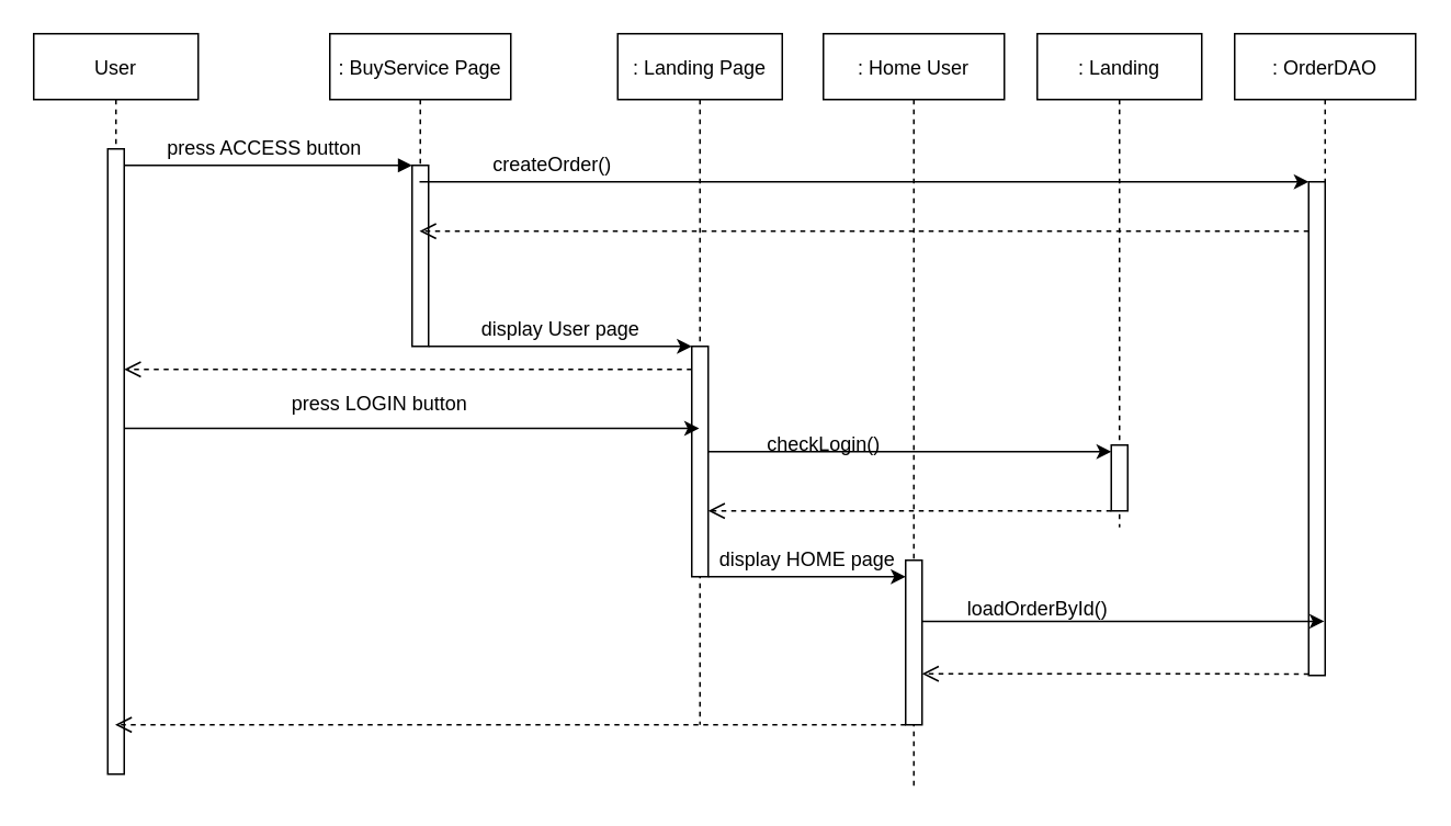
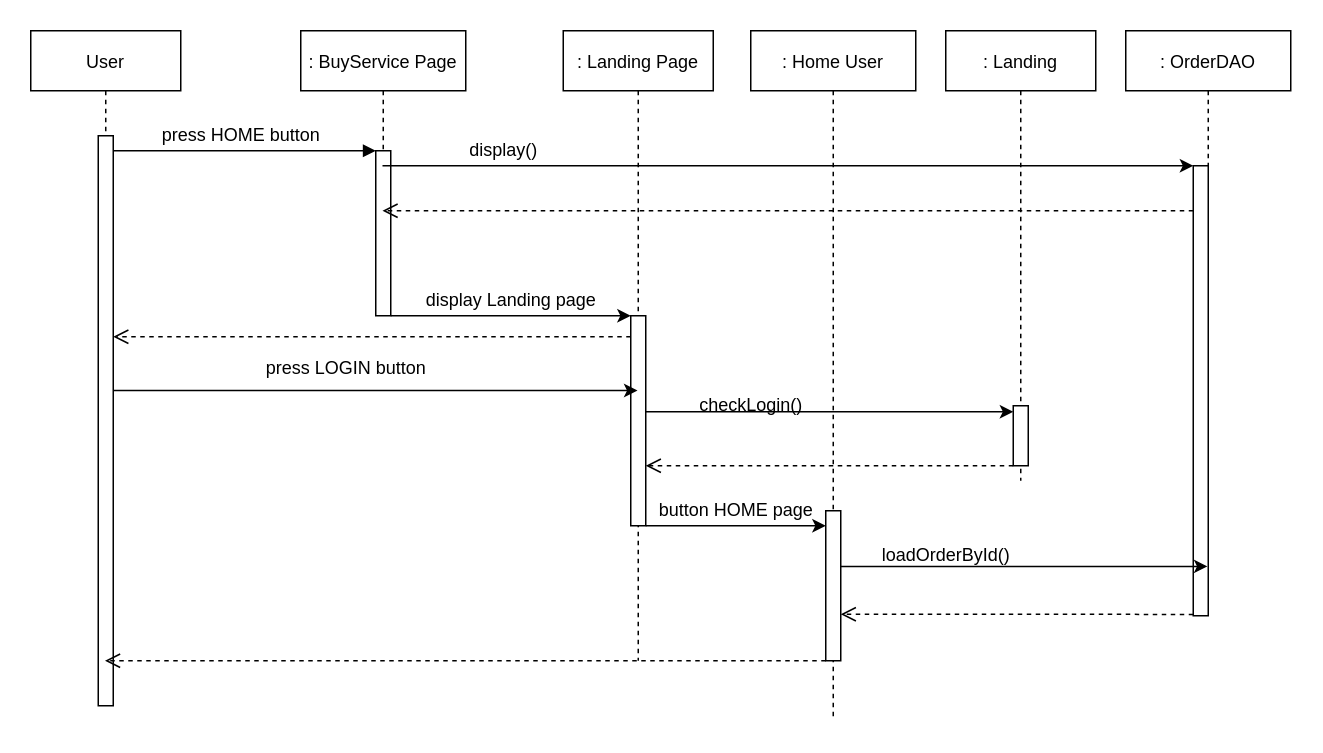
- <mxCell id="7" value="press ACCESS button" style="text;html=1;align=center;verticalAlign=middle;resizable=0;points=[];autosize=1;strokeColor=none;fillColor=none;" vertex="1" parent="1"><mxGeometry x="95" y="80" width="130" height="20" as="geometry" /></mxCell>
+ <mxCell id="7" value="press HOME button" style="text;html=1;align=center;verticalAlign=middle;resizable=0;points=[];autosize=1;strokeColor=none;fillColor=none;" vertex="1" parent="1"><mxGeometry x="95" y="80" width="130" height="20" as="geometry" /></mxCell>
- <mxCell id="11" value="createOrder()" style="text;html=1;align=center;verticalAlign=middle;resizable=0;points=[];autosize=1;strokeColor=none;fillColor=none;" vertex="1" parent="1"><mxGeometry x="290" y="90" width="90" height="20" as="geometry" /></mxCell>
+ <mxCell id="11" value="display()" style="text;html=1;align=center;verticalAlign=middle;resizable=0;points=[];autosize=1;strokeColor=none;fillColor=none;" vertex="1" parent="1"><mxGeometry x="290" y="90" width="90" height="20" as="geometry" /></mxCell>
- <mxCell id="16" value="display User page" style="text;html=1;align=center;verticalAlign=middle;resizable=0;points=[];autosize=1;strokeColor=none;fillColor=none;" vertex="1" parent="1"><mxGeometry x="275" y="190" width="130" height="20" as="geometry" /></mxCell>
+ <mxCell id="16" value="display Landing page" style="text;html=1;align=center;verticalAlign=middle;resizable=0;points=[];autosize=1;strokeColor=none;fillColor=none;" vertex="1" parent="1"><mxGeometry x="275" y="190" width="130" height="20" as="geometry" /></mxCell>
- <mxCell id="28" value="display HOME page" style="text;html=1;align=center;verticalAlign=middle;resizable=0;points=[];autosize=1;strokeColor=none;fillColor=none;" vertex="1" parent="1"><mxGeometry x="430" y="330" width="120" height="20" as="geometry" /></mxCell>
+ <mxCell id="28" value="button HOME page" style="text;html=1;align=center;verticalAlign=middle;resizable=0;points=[];autosize=1;strokeColor=none;fillColor=none;" vertex="1" parent="1"><mxGeometry x="430" y="330" width="120" height="20" as="geometry" /></mxCell>
